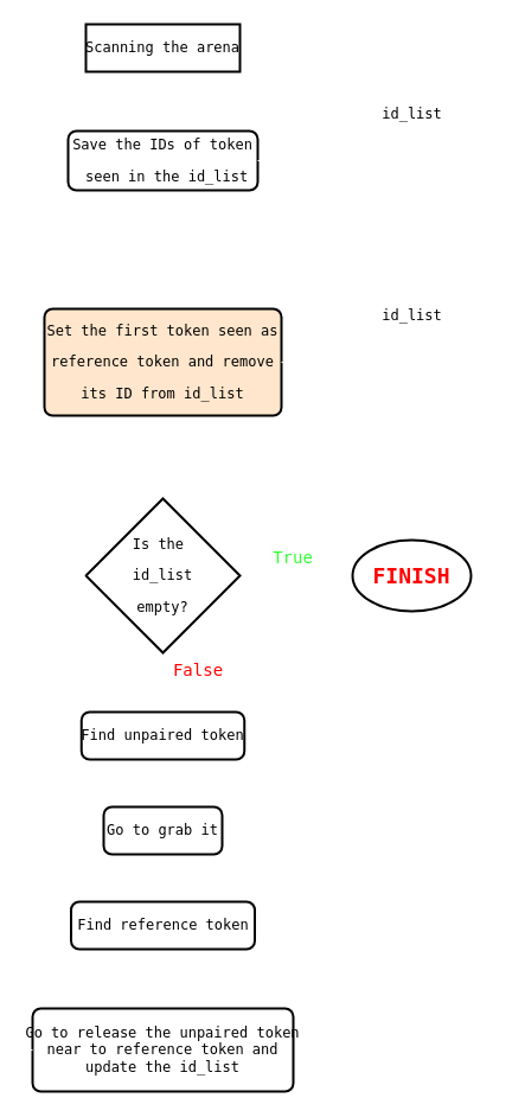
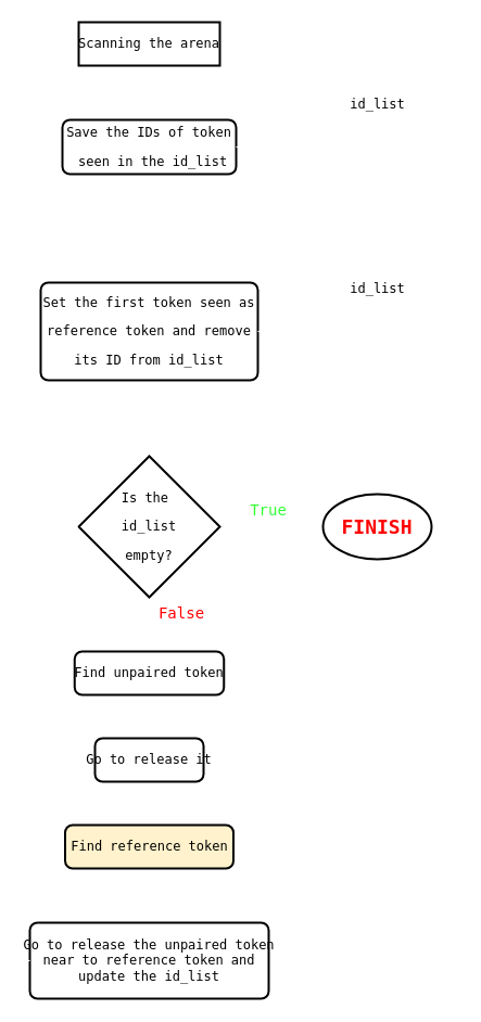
- <mxCell id="13" value="&lt;pre&gt;Set the first token seen as&lt;/pre&gt;&lt;pre&gt;reference token and remove&lt;/pre&gt;&lt;pre&gt;its ID from id_list&lt;/pre&gt;" style="rounded=1;whiteSpace=wrap;html=1;absoluteArcSize=1;arcSize=14;strokeWidth=2;labelBackgroundColor=none;fillColor=#ffe6cc;" vertex="1" parent="1"><mxGeometry x="30" y="260" width="200" height="90" as="geometry" /></mxCell>
+ <mxCell id="13" value="&lt;pre&gt;Set the first token seen as&lt;/pre&gt;&lt;pre&gt;reference token and remove&lt;/pre&gt;&lt;pre&gt;its ID from id_list&lt;/pre&gt;" style="rounded=1;whiteSpace=wrap;html=1;absoluteArcSize=1;arcSize=14;strokeWidth=2;labelBackgroundColor=none;" vertex="1" parent="1"><mxGeometry x="30" y="260" width="200" height="90" as="geometry" /></mxCell>
- <mxCell id="27" value="&lt;pre&gt;Go to grab it&lt;/pre&gt;" style="rounded=1;whiteSpace=wrap;html=1;absoluteArcSize=1;arcSize=14;strokeWidth=2;labelBackgroundColor=none;" vertex="1" parent="1"><mxGeometry x="80" y="680" width="100" height="40" as="geometry" /></mxCell>
+ <mxCell id="27" value="&lt;pre&gt;Go to release it&lt;/pre&gt;" style="rounded=1;whiteSpace=wrap;html=1;absoluteArcSize=1;arcSize=14;strokeWidth=2;labelBackgroundColor=none;" vertex="1" parent="1"><mxGeometry x="80" y="680" width="100" height="40" as="geometry" /></mxCell>
- <mxCell id="29" value="&lt;pre&gt;Find reference token&lt;/pre&gt;" style="rounded=1;whiteSpace=wrap;html=1;absoluteArcSize=1;arcSize=14;strokeWidth=2;labelBackgroundColor=none;" vertex="1" parent="1"><mxGeometry x="52.5" y="760" width="155" height="40" as="geometry" /></mxCell>
+ <mxCell id="29" value="&lt;pre&gt;Find reference token&lt;/pre&gt;" style="rounded=1;whiteSpace=wrap;html=1;absoluteArcSize=1;arcSize=14;strokeWidth=2;labelBackgroundColor=none;fillColor=#fff2cc;" vertex="1" parent="1"><mxGeometry x="52.5" y="760" width="155" height="40" as="geometry" /></mxCell>
